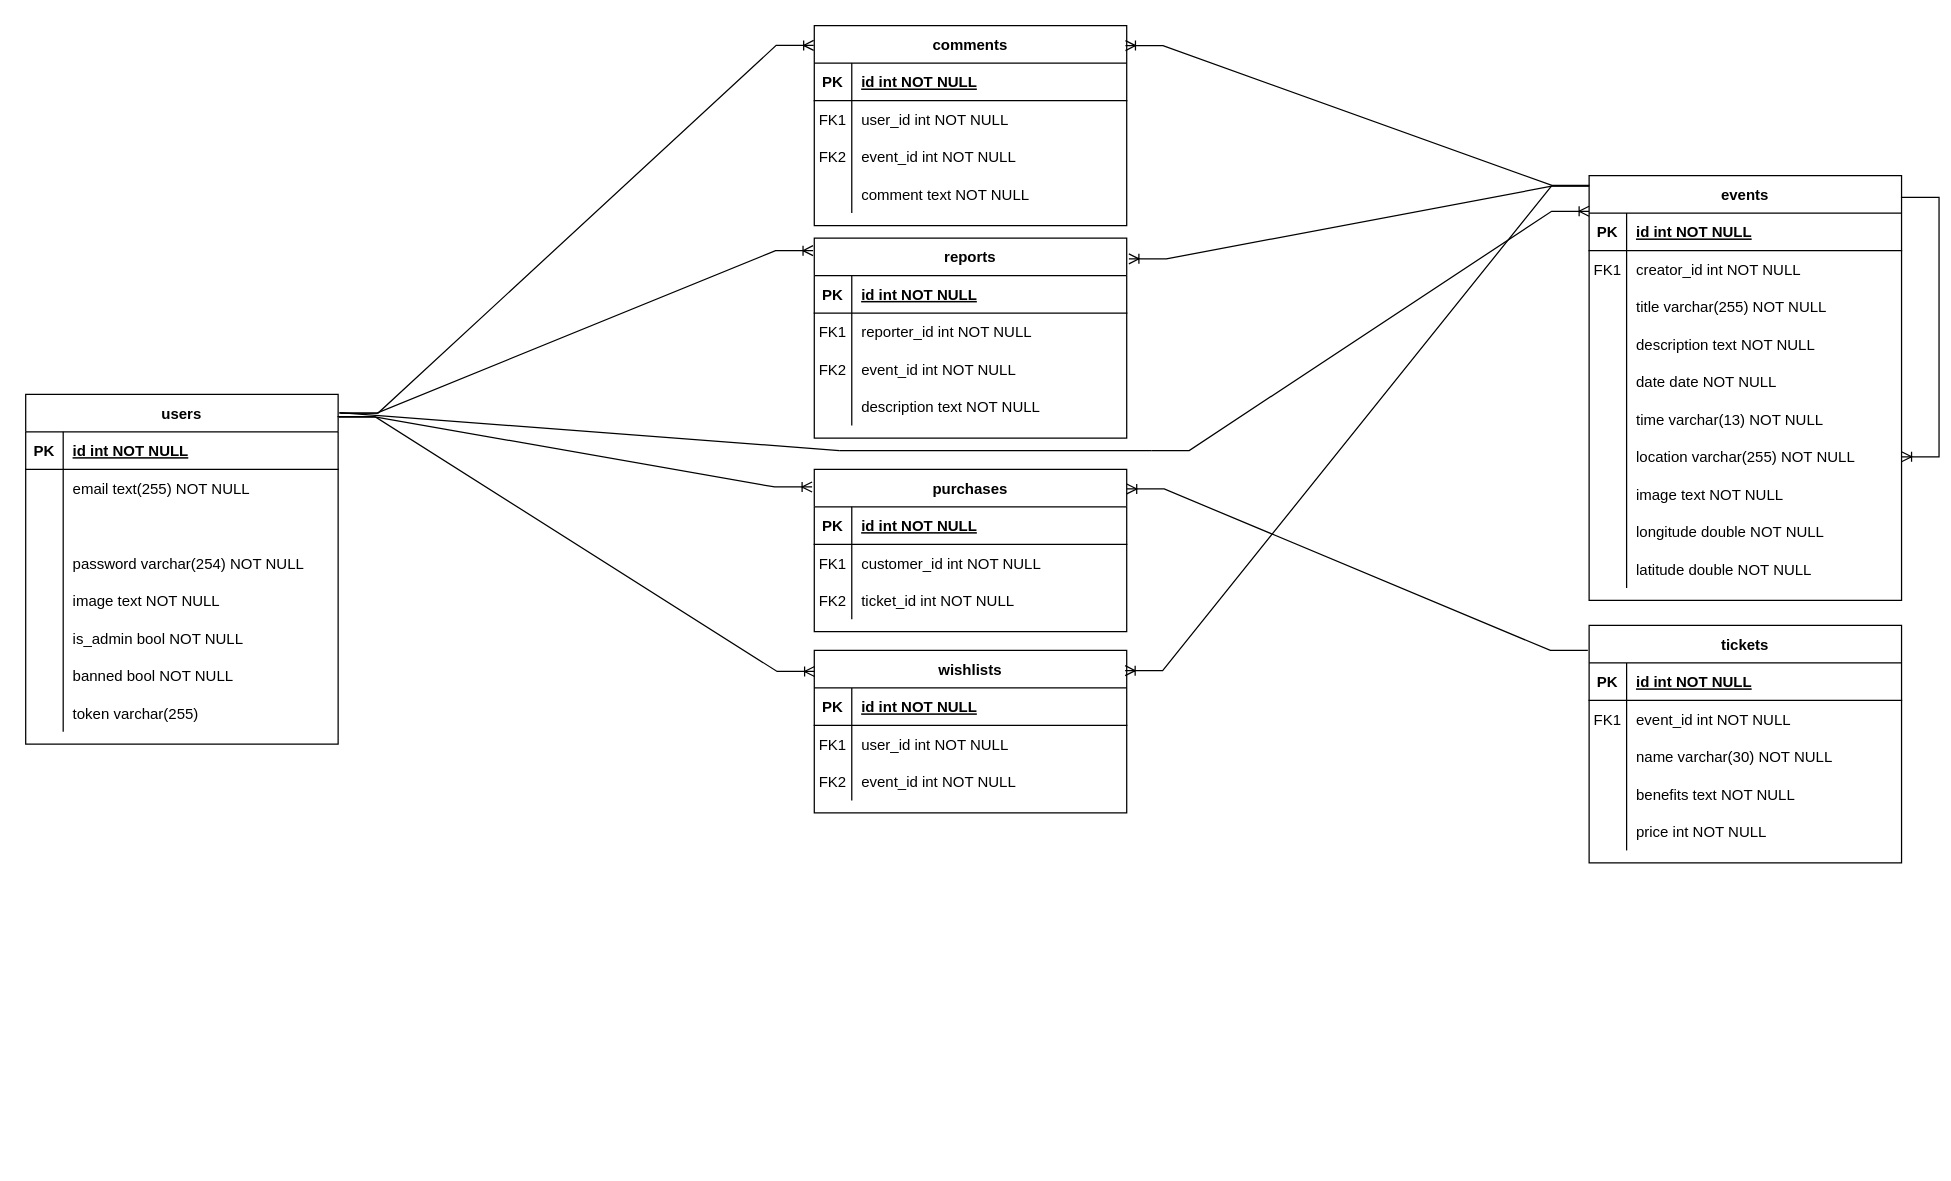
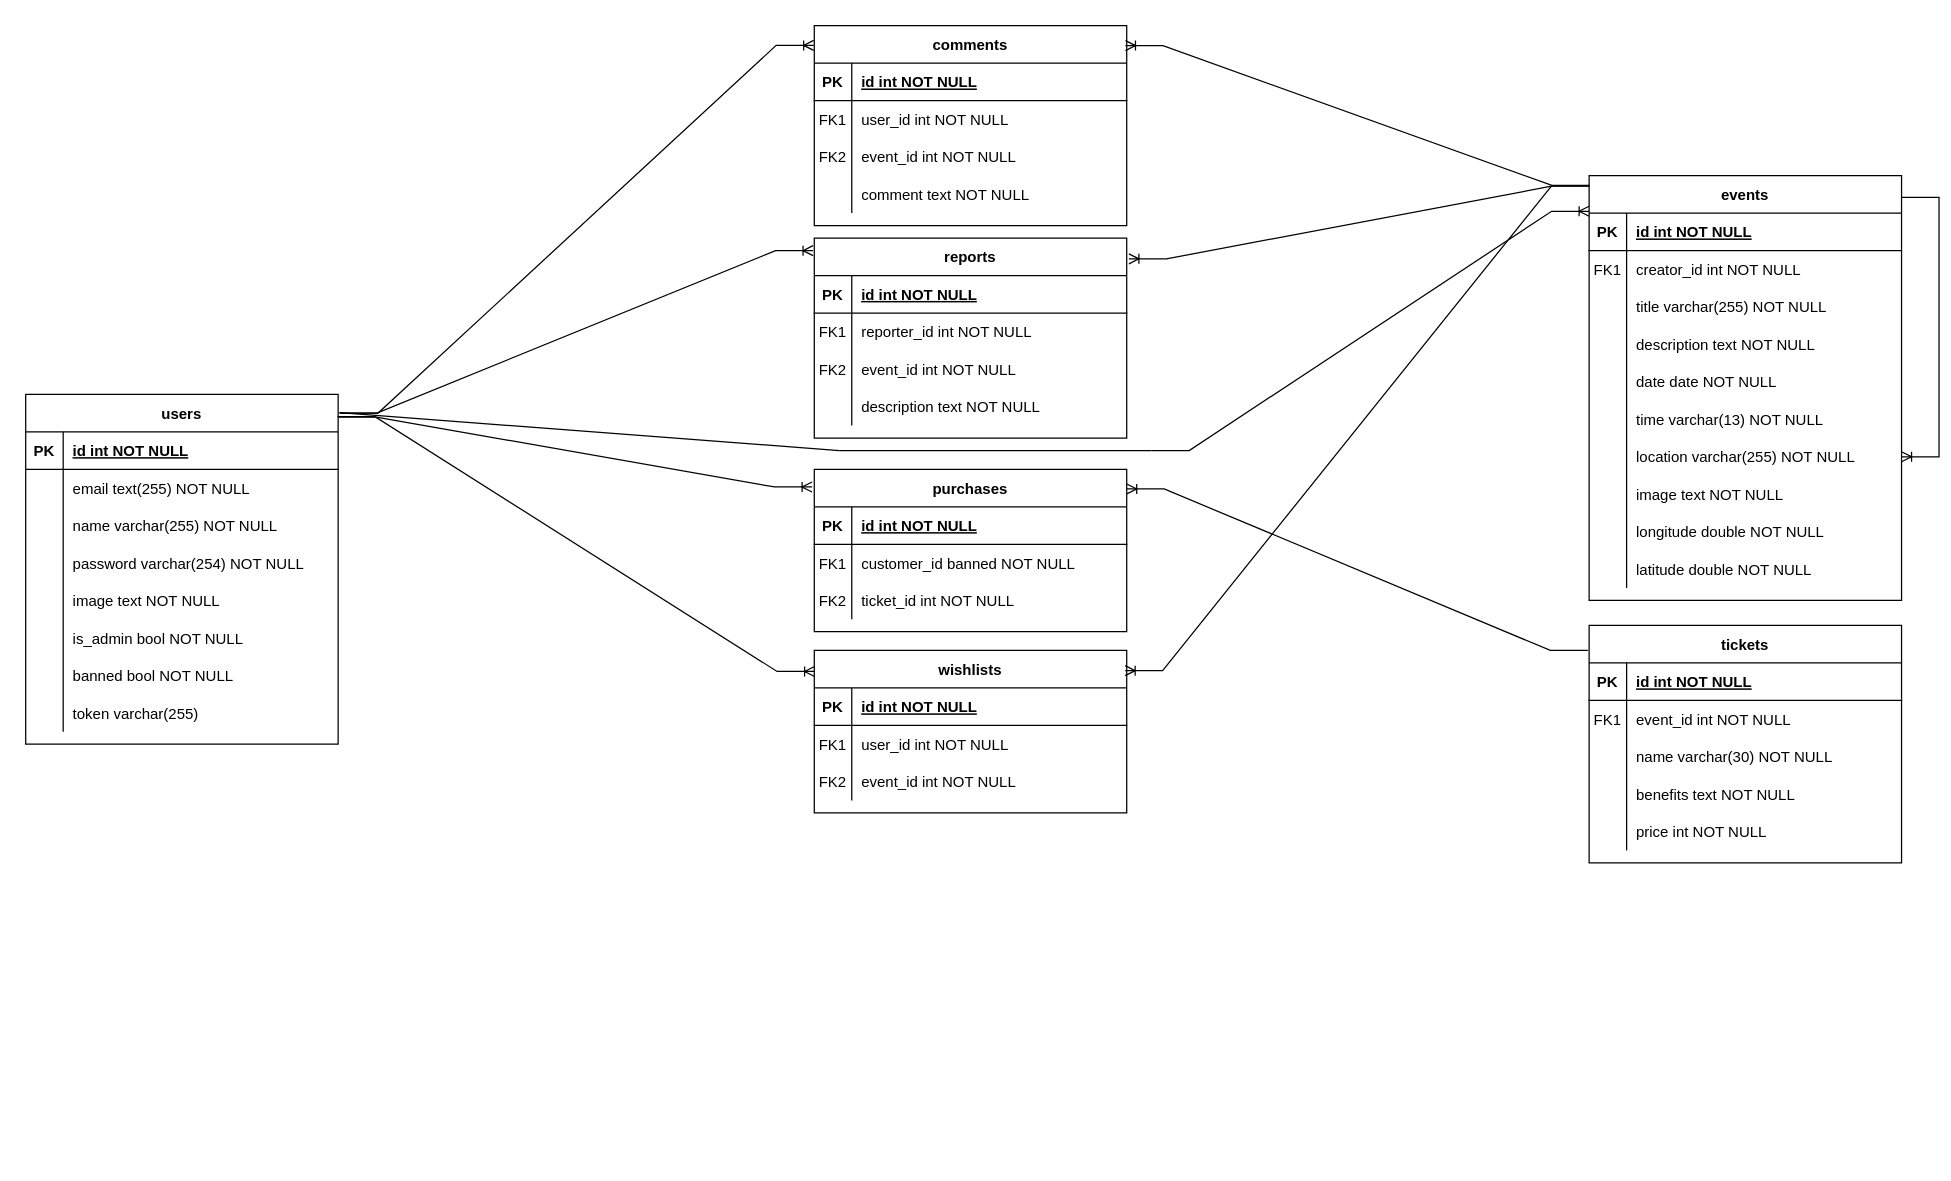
+ <mxCell id="42" value="name varchar(255) NOT NULL" style="shape=partialRectangle;overflow=hidden;connectable=0;fillColor=none;top=0;left=0;bottom=0;right=0;align=left;spacingLeft=6;" parent="40" vertex="1"><mxGeometry x="30" width="220" height="30" as="geometry"><mxRectangle width="220" height="30" as="alternateBounds" /></mxGeometry></mxCell>
- <mxCell id="80" value="customer_id int NOT NULL" style="shape=partialRectangle;overflow=hidden;connectable=0;fillColor=none;top=0;left=0;bottom=0;right=0;align=left;spacingLeft=6;" parent="78" vertex="1"><mxGeometry x="30" width="220" height="30" as="geometry"><mxRectangle width="220" height="30" as="alternateBounds" /></mxGeometry></mxCell>
+ <mxCell id="80" value="customer_id banned NOT NULL" style="shape=partialRectangle;overflow=hidden;connectable=0;fillColor=none;top=0;left=0;bottom=0;right=0;align=left;spacingLeft=6;" parent="78" vertex="1"><mxGeometry x="30" width="220" height="30" as="geometry"><mxRectangle width="220" height="30" as="alternateBounds" /></mxGeometry></mxCell>
